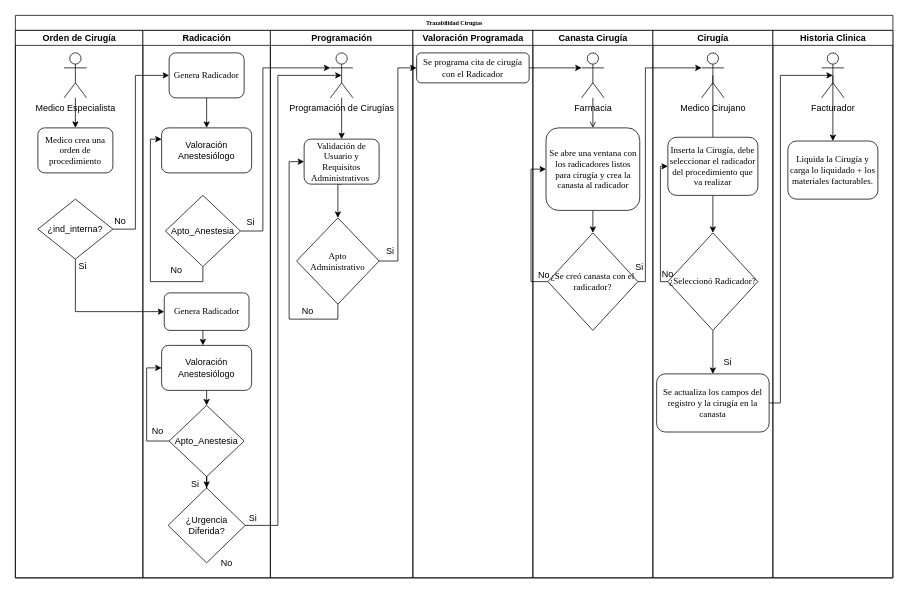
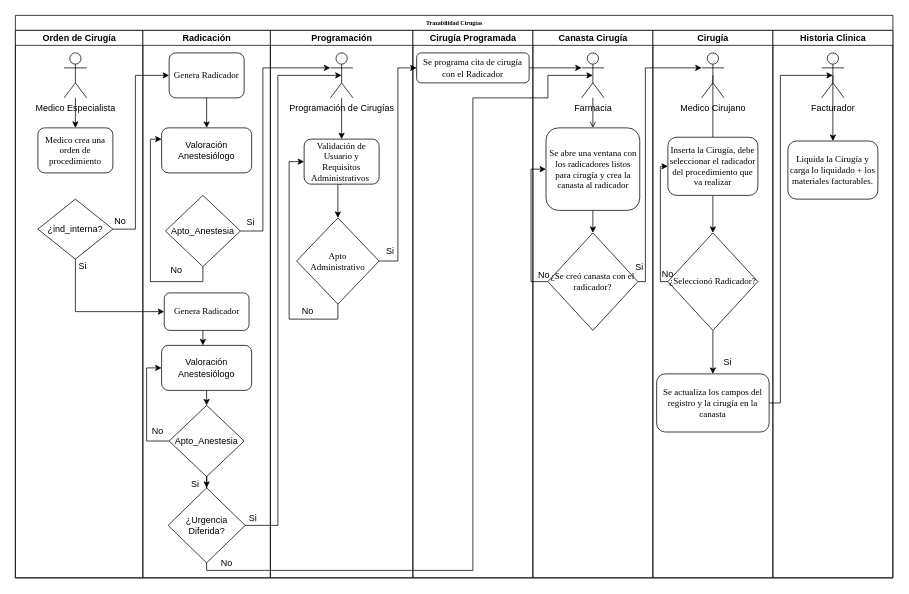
- <mxCell id="41" value="Valoración Programada" style="swimlane;html=1;startSize=20;" parent="2" vertex="1"><mxGeometry x="530" y="20" width="160" height="730" as="geometry" /></mxCell>
+ <mxCell id="41" value="Cirugía Programada" style="swimlane;html=1;startSize=20;" parent="2" vertex="1"><mxGeometry x="530" y="20" width="160" height="730" as="geometry" /></mxCell>
+ <mxCell id="69" style="edgeStyle=orthogonalEdgeStyle;rounded=0;orthogonalLoop=1;jettySize=auto;html=1;exitX=0.5;exitY=1;exitDx=0;exitDy=0;entryX=0.5;entryY=0.5;entryDx=0;entryDy=0;entryPerimeter=0;" parent="2" source="28" target="46" edge="1"><mxGeometry relative="1" as="geometry"><Array as="points"><mxPoint x="255" y="740" /><mxPoint x="610" y="740" /><mxPoint x="610" y="110" /><mxPoint x="710" y="110" /><mxPoint x="710" y="80" /></Array></mxGeometry></mxCell>
